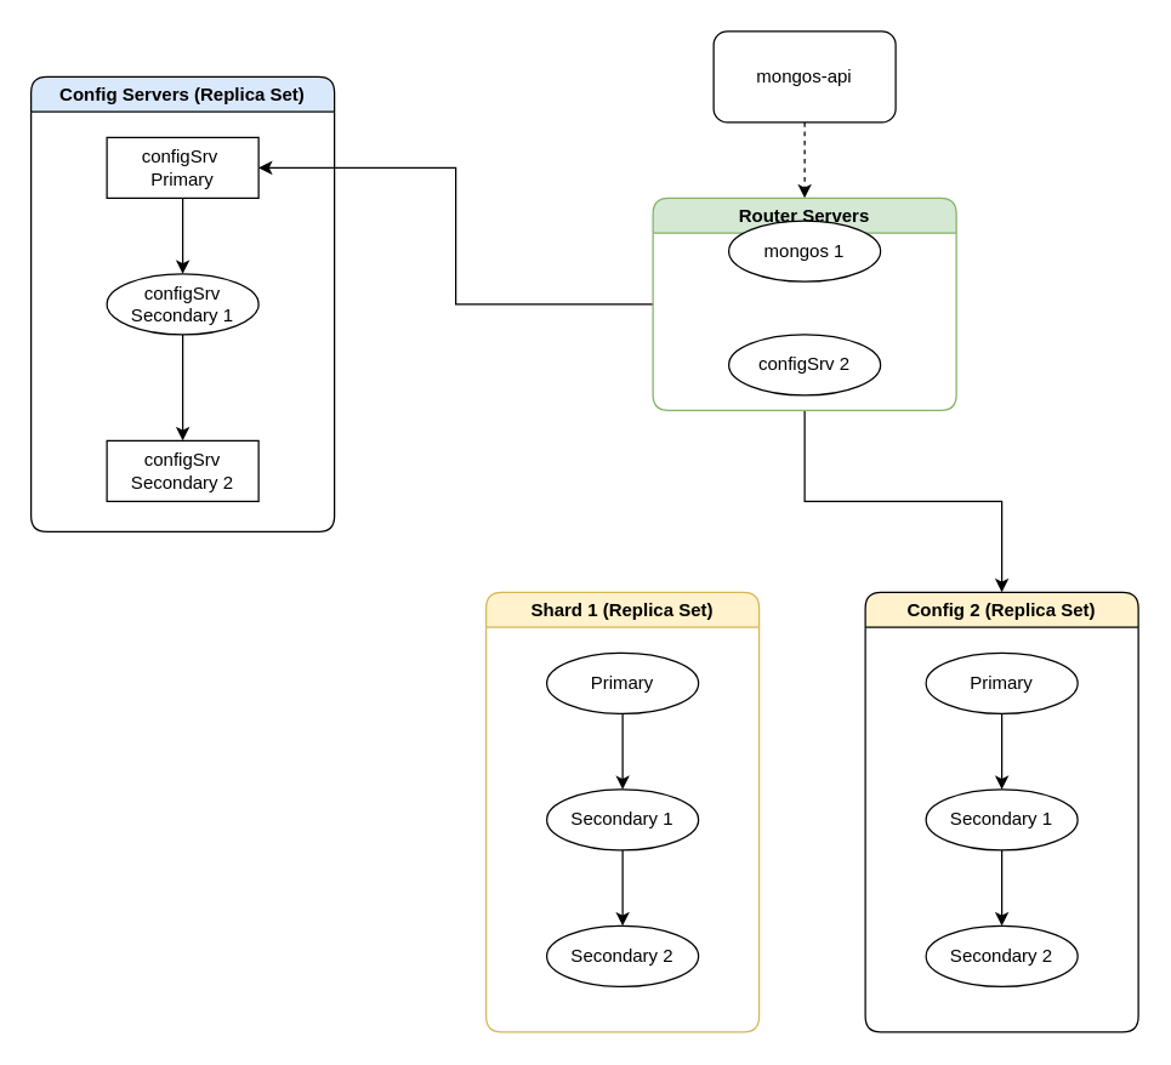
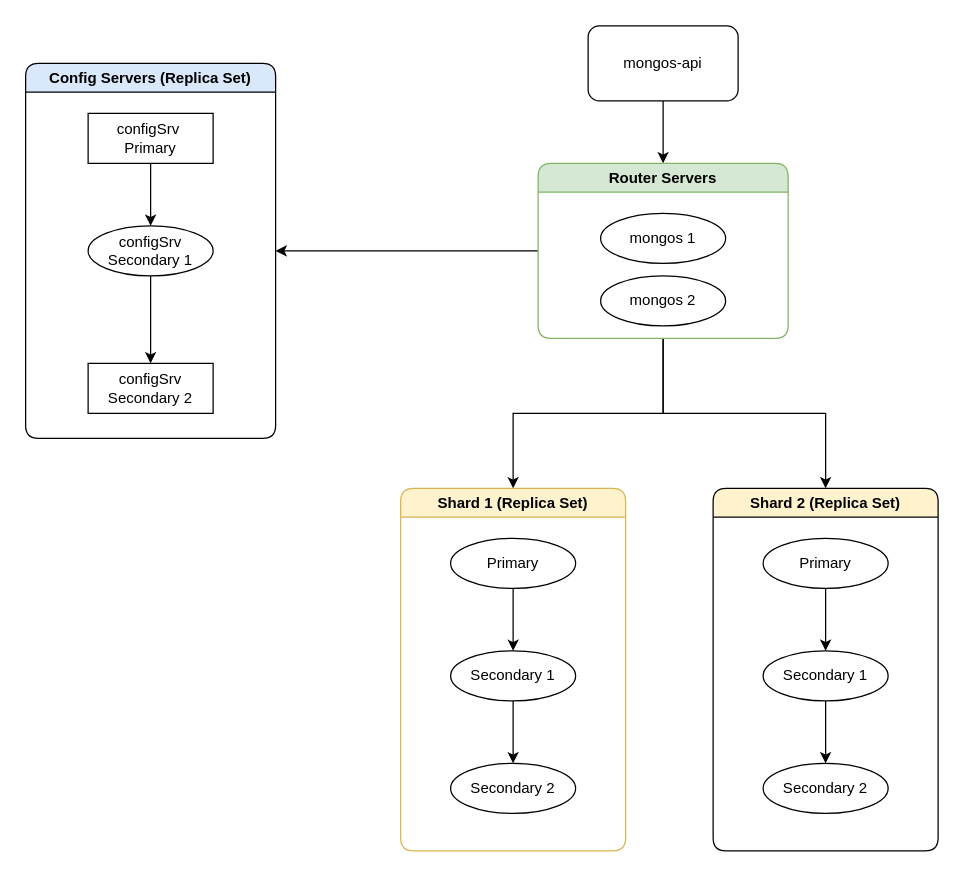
- <mxCell id="20" style="edgeStyle=orthogonalEdgeStyle;rounded=0;orthogonalLoop=1;jettySize=auto;html=1;entryX=0.5;entryY=0;entryDx=0;entryDy=0;dashed=1;" edge="1" parent="1" source="21" target="25"><mxGeometry relative="1" as="geometry" /></mxCell>
+ <mxCell id="20" style="edgeStyle=orthogonalEdgeStyle;rounded=0;orthogonalLoop=1;jettySize=auto;html=1;entryX=0.5;entryY=0;entryDx=0;entryDy=0;" edge="1" parent="1" source="21" target="25"><mxGeometry relative="1" as="geometry" /></mxCell>
- <mxCell id="24" style="edgeStyle=orthogonalEdgeStyle;rounded=0;orthogonalLoop=1;jettySize=auto;html=1;" edge="1" parent="1" source="25" target="4"><mxGeometry relative="1" as="geometry" /></mxCell>
+ <mxCell id="24" style="edgeStyle=orthogonalEdgeStyle;rounded=0;orthogonalLoop=1;jettySize=auto;html=1;entryX=1;entryY=0.5;entryDx=0;entryDy=0;" edge="1" parent="1" source="25" target="2"><mxGeometry relative="1" as="geometry" /></mxCell>
- <mxCell id="26" value="mongos 1" style="ellipse;whiteSpace=wrap;html=1;fillColor=#ffffff;" vertex="1" parent="25"><mxGeometry x="50" y="15" width="100" height="40" as="geometry" /></mxCell>
+ <mxCell id="26" value="mongos 1" style="ellipse;whiteSpace=wrap;html=1;fillColor=#ffffff;" vertex="1" parent="25"><mxGeometry x="50" y="40" width="100" height="40" as="geometry" /></mxCell>
- <mxCell id="27" value="configSrv 2" style="ellipse;whiteSpace=wrap;html=1;fillColor=#ffffff;" vertex="1" parent="25"><mxGeometry x="50" y="90" width="100" height="40" as="geometry" /></mxCell>
+ <mxCell id="27" value="mongos 2" style="ellipse;whiteSpace=wrap;html=1;fillColor=#ffffff;" vertex="1" parent="25"><mxGeometry x="50" y="90" width="100" height="40" as="geometry" /></mxCell>
+ <mxCell id="22" style="edgeStyle=orthogonalEdgeStyle;rounded=0;orthogonalLoop=1;jettySize=auto;html=1;entryX=0.5;entryY=0;entryDx=0;entryDy=0;" edge="1" parent="1" source="25" target="8"><mxGeometry relative="1" as="geometry" /></mxCell>
- <mxCell id="14" value="Config 2 (Replica Set)" style="swimlane;rounded=1;whiteSpace=wrap;html=1;fillColor=#fff2cc;" parent="1" vertex="1"><mxGeometry x="570" y="390" width="180" height="290" as="geometry" /></mxCell>
+ <mxCell id="14" value="Shard 2 (Replica Set)" style="swimlane;rounded=1;whiteSpace=wrap;html=1;fillColor=#fff2cc;" parent="1" vertex="1"><mxGeometry x="570" y="390" width="180" height="290" as="geometry" /></mxCell>
